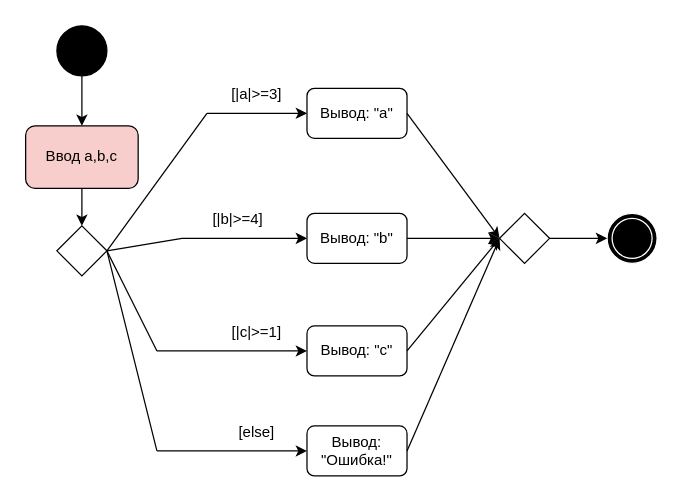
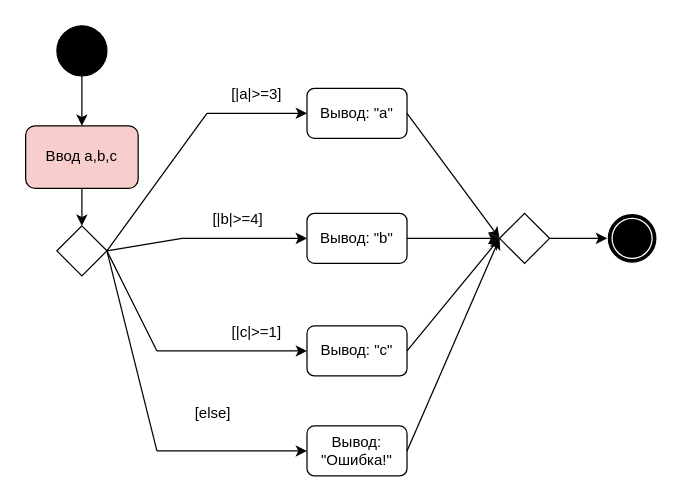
- <mxCell id="29" value="[else]" style="text;html=1;strokeColor=none;fillColor=none;align=center;verticalAlign=middle;whiteSpace=wrap;rounded=0;" vertex="1" parent="1"><mxGeometry x="175" y="330" width="60" height="30" as="geometry" /></mxCell>
+ <mxCell id="29" value="[else]" style="text;html=1;strokeColor=none;fillColor=none;align=center;verticalAlign=middle;whiteSpace=wrap;rounded=0;" vertex="1" parent="1"><mxGeometry x="140" y="315" width="60" height="30" as="geometry" /></mxCell>
